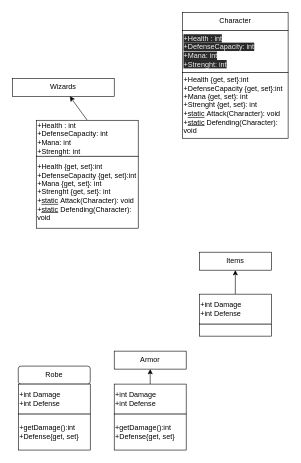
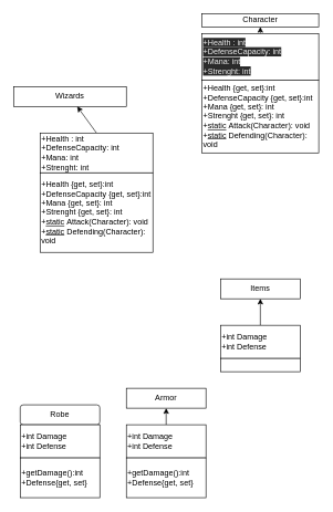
- <mxCell id="18" value="Character" style="rounded=0;whiteSpace=wrap;html=1;" vertex="1" parent="1"><mxGeometry x="304" y="20" width="176" height="30" as="geometry" /></mxCell>
+ <mxCell id="18" value="Character" style="rounded=0;whiteSpace=wrap;html=1;" vertex="1" parent="1"><mxGeometry x="304" y="20" width="176" height="20" as="geometry" /></mxCell>
